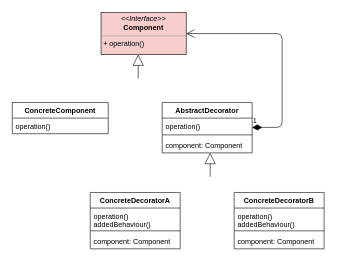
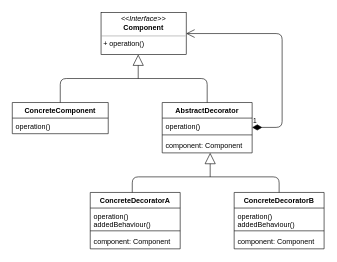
- <mxCell id="8" value="&lt;p style=&quot;margin: 0px ; margin-top: 4px ; text-align: center&quot;&gt;&lt;i&gt;&amp;lt;&amp;lt;Interface&amp;gt;&amp;gt;&lt;/i&gt;&lt;br&gt;&lt;b&gt;Component&lt;/b&gt;&lt;/p&gt;&lt;hr size=&quot;1&quot;&gt;&lt;p style=&quot;margin: 0px ; margin-left: 4px&quot;&gt;+ operation()&lt;br&gt;&lt;/p&gt;" style="verticalAlign=top;align=left;overflow=fill;fontSize=12;fontFamily=Helvetica;html=1;fillColor=#f8cecc;" vertex="1" parent="1"><mxGeometry x="168" y="20" width="142" height="70" as="geometry" /></mxCell>
+ <mxCell id="8" value="&lt;p style=&quot;margin: 0px ; margin-top: 4px ; text-align: center&quot;&gt;&lt;i&gt;&amp;lt;&amp;lt;Interface&amp;gt;&amp;gt;&lt;/i&gt;&lt;br&gt;&lt;b&gt;Component&lt;/b&gt;&lt;/p&gt;&lt;hr size=&quot;1&quot;&gt;&lt;p style=&quot;margin: 0px ; margin-left: 4px&quot;&gt;+ operation()&lt;br&gt;&lt;/p&gt;" style="verticalAlign=top;align=left;overflow=fill;fontSize=12;fontFamily=Helvetica;html=1;" vertex="1" parent="1"><mxGeometry x="168" y="20" width="142" height="70" as="geometry" /></mxCell>
+ <mxCell id="18" value="" style="endArrow=none;html=1;edgeStyle=orthogonalEdgeStyle;entryX=0.5;entryY=0;entryDx=0;entryDy=0;exitX=0.5;exitY=0;exitDx=0;exitDy=0;" edge="1" parent="1" source="2" target="4"><mxGeometry relative="1" as="geometry"><mxPoint x="150" y="150" as="sourcePoint" /><mxPoint x="310" y="150" as="targetPoint" /><Array as="points"><mxPoint x="100" y="130" /><mxPoint x="345" y="130" /></Array></mxGeometry></mxCell>
+ <mxCell id="20" value="" style="endArrow=none;html=1;edgeStyle=orthogonalEdgeStyle;entryX=0.5;entryY=0;entryDx=0;entryDy=0;exitX=0.467;exitY=0;exitDx=0;exitDy=0;exitPerimeter=0;" edge="1" parent="1" source="13" target="9"><mxGeometry relative="1" as="geometry"><mxPoint x="220" y="334" as="sourcePoint" /><mxPoint x="465" y="334" as="targetPoint" /><Array as="points"><mxPoint x="220" y="294" /><mxPoint x="465" y="294" /></Array></mxGeometry></mxCell>
